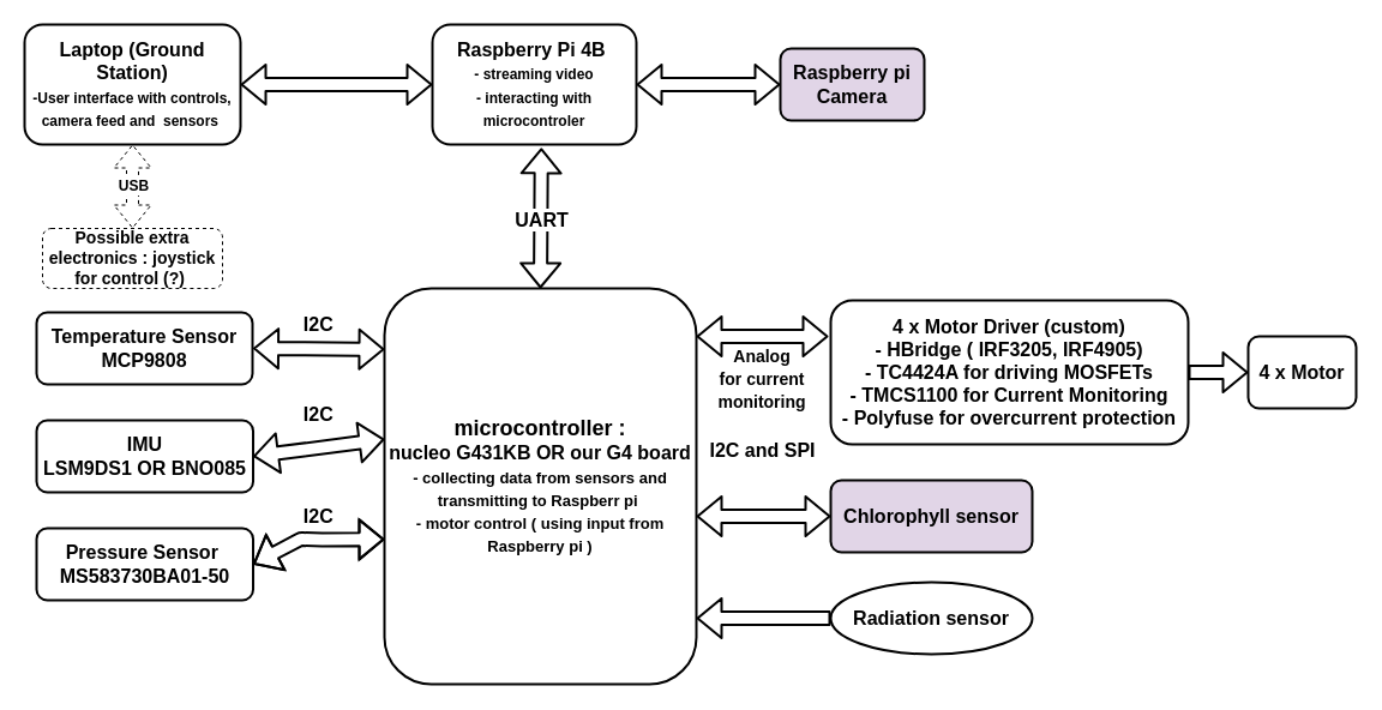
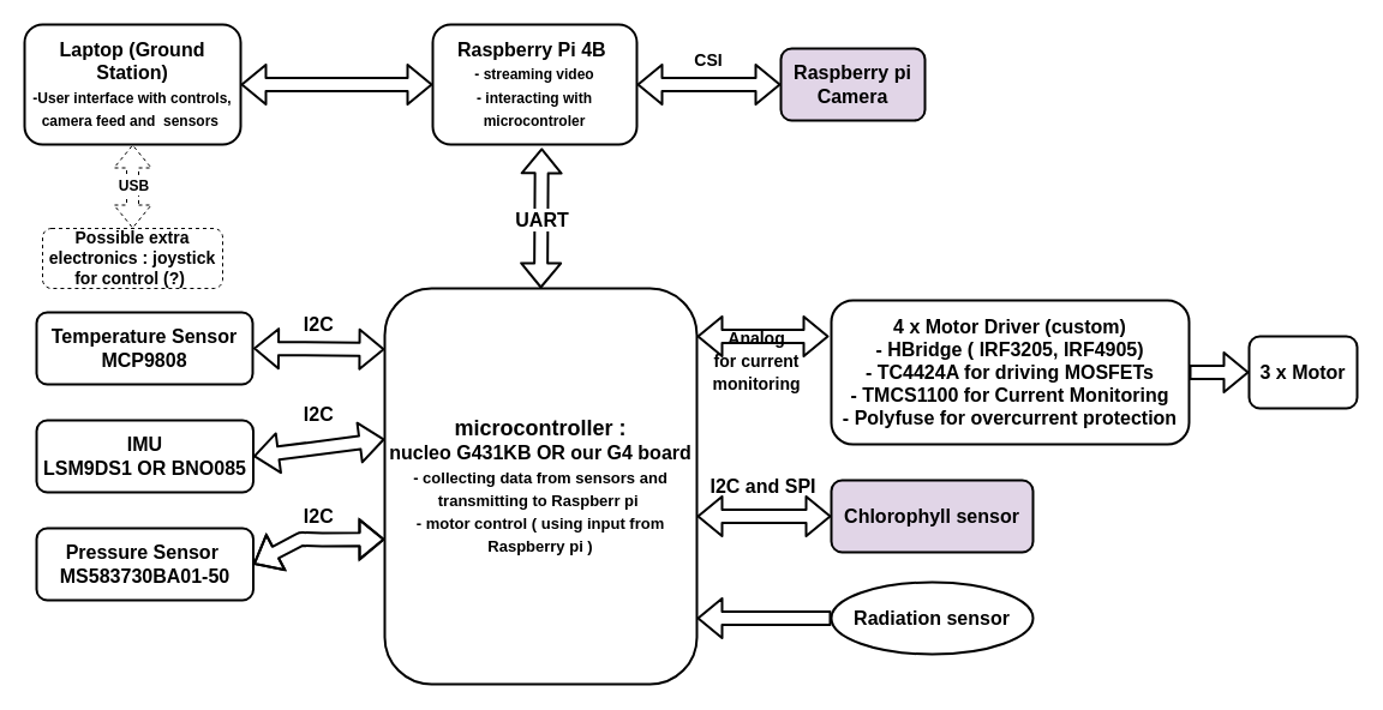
+ <mxCell id="10" value="&lt;b&gt;&lt;font style=&quot;font-size: 14px&quot;&gt;CSI&lt;/font&gt;&lt;/b&gt;" style="text;html=1;strokeColor=none;fillColor=none;align=center;verticalAlign=middle;whiteSpace=wrap;rounded=0;fontSize=12;" vertex="1" parent="1"><mxGeometry x="550" y="40" width="80" height="20" as="geometry" /></mxCell>
- <mxCell id="18" value="4 x Motor" style="rounded=1;whiteSpace=wrap;html=1;fontSize=16;strokeWidth=2;fontStyle=1" vertex="1" parent="1"><mxGeometry x="1040" y="280" width="90" height="60" as="geometry" /></mxCell>
+ <mxCell id="18" value="3 x Motor" style="rounded=1;whiteSpace=wrap;html=1;fontSize=16;strokeWidth=2;fontStyle=1" vertex="1" parent="1"><mxGeometry x="1040" y="280" width="90" height="60" as="geometry" /></mxCell>
- <mxCell id="17" value="&lt;font style=&quot;font-size: 14px&quot;&gt;Analog&lt;br&gt;for current monitoring&lt;/font&gt;" style="text;html=1;strokeColor=none;fillColor=none;align=center;verticalAlign=middle;whiteSpace=wrap;rounded=0;fontSize=16;fontStyle=1" vertex="1" parent="1"><mxGeometry x="595" y="290" width="80" height="50" as="geometry" /></mxCell>
+ <mxCell id="17" value="&lt;font style=&quot;font-size: 14px&quot;&gt;Analog&lt;br&gt;for current monitoring&lt;/font&gt;" style="text;html=1;strokeColor=none;fillColor=none;align=center;verticalAlign=middle;whiteSpace=wrap;rounded=0;fontSize=16;fontStyle=1" vertex="1" parent="1"><mxGeometry x="590" y="275" width="80" height="50" as="geometry" /></mxCell>
- <mxCell id="21" value="I2C and SPI" style="text;html=1;strokeColor=none;fillColor=none;align=center;verticalAlign=middle;whiteSpace=wrap;rounded=0;fontSize=16;fontStyle=1" vertex="1" parent="1"><mxGeometry x="587.5" y="365" width="95" height="20" as="geometry" /></mxCell>
+ <mxCell id="21" value="I2C and SPI" style="text;html=1;strokeColor=none;fillColor=none;align=center;verticalAlign=middle;whiteSpace=wrap;rounded=0;fontSize=16;fontStyle=1" vertex="1" parent="1"><mxGeometry x="587.5" y="395" width="95" height="20" as="geometry" /></mxCell>
